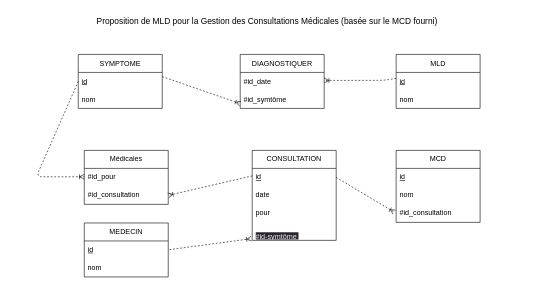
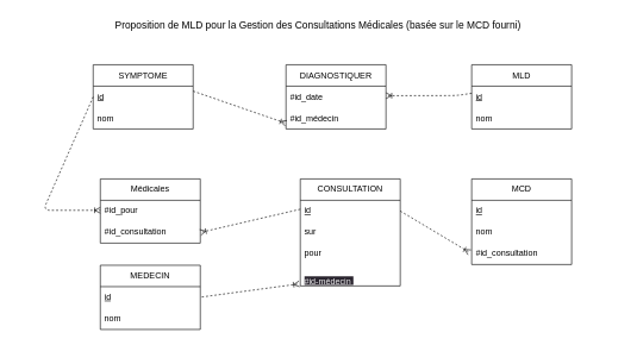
- <mxCell id="26" value="#id_symtôme" style="text;strokeColor=none;fillColor=none;align=left;verticalAlign=middle;spacingLeft=4;spacingRight=4;overflow=hidden;points=[[0,0.5],[1,0.5]];portConstraint=eastwest;rotatable=0;whiteSpace=wrap;html=1;" parent="24" vertex="1"><mxGeometry y="60" width="140" height="30" as="geometry" /></mxCell>
+ <mxCell id="26" value="#id_médecin" style="text;strokeColor=none;fillColor=none;align=left;verticalAlign=middle;spacingLeft=4;spacingRight=4;overflow=hidden;points=[[0,0.5],[1,0.5]];portConstraint=eastwest;rotatable=0;whiteSpace=wrap;html=1;" parent="24" vertex="1"><mxGeometry y="60" width="140" height="30" as="geometry" /></mxCell>
- <mxCell id="7" value="date" style="text;strokeColor=none;fillColor=none;align=left;verticalAlign=middle;spacingLeft=4;spacingRight=4;overflow=hidden;points=[[0,0.5],[1,0.5]];portConstraint=eastwest;rotatable=0;whiteSpace=wrap;html=1;" parent="5" vertex="1"><mxGeometry y="60" width="140" height="30" as="geometry" /></mxCell>
+ <mxCell id="7" value="sur" style="text;strokeColor=none;fillColor=none;align=left;verticalAlign=middle;spacingLeft=4;spacingRight=4;overflow=hidden;points=[[0,0.5],[1,0.5]];portConstraint=eastwest;rotatable=0;whiteSpace=wrap;html=1;" parent="5" vertex="1"><mxGeometry y="60" width="140" height="30" as="geometry" /></mxCell>
- <mxCell id="9" value="&#10;&lt;span style=&quot;color: rgb(240, 240, 240); font-family: Helvetica; font-size: 12px; font-style: normal; font-variant-ligatures: normal; font-variant-caps: normal; font-weight: 400; letter-spacing: normal; orphans: 2; text-align: left; text-indent: 0px; text-transform: none; widows: 2; word-spacing: 0px; -webkit-text-stroke-width: 0px; background-color: rgb(42, 37, 47); text-decoration-thickness: initial; text-decoration-style: initial; text-decoration-color: initial; float: none; display: inline !important;&quot;&gt;#id-symtôme&amp;nbsp;&lt;/span&gt;&#10;&#10;" style="text;strokeColor=none;fillColor=none;align=left;verticalAlign=middle;spacingLeft=4;spacingRight=4;overflow=hidden;points=[[0,0.5],[1,0.5]];portConstraint=eastwest;rotatable=0;whiteSpace=wrap;html=1;" vertex="1" parent="5"><mxGeometry y="120" width="140" height="30" as="geometry" /></mxCell>
+ <mxCell id="9" value="&#10;&lt;span style=&quot;color: rgb(240, 240, 240); font-family: Helvetica; font-size: 12px; font-style: normal; font-variant-ligatures: normal; font-variant-caps: normal; font-weight: 400; letter-spacing: normal; orphans: 2; text-align: left; text-indent: 0px; text-transform: none; widows: 2; word-spacing: 0px; -webkit-text-stroke-width: 0px; background-color: rgb(42, 37, 47); text-decoration-thickness: initial; text-decoration-style: initial; text-decoration-color: initial; float: none; display: inline !important;&quot;&gt;#id-médecin&amp;nbsp;&lt;/span&gt;&#10;&#10;" style="text;strokeColor=none;fillColor=none;align=left;verticalAlign=middle;spacingLeft=4;spacingRight=4;overflow=hidden;points=[[0,0.5],[1,0.5]];portConstraint=eastwest;rotatable=0;whiteSpace=wrap;html=1;" vertex="1" parent="5"><mxGeometry y="120" width="140" height="30" as="geometry" /></mxCell>
